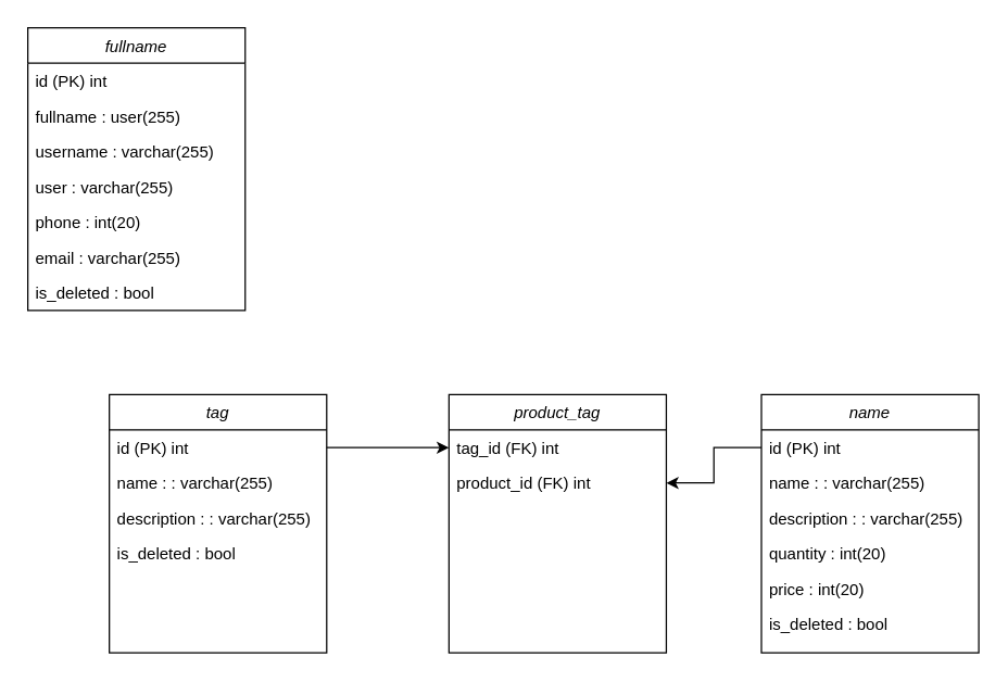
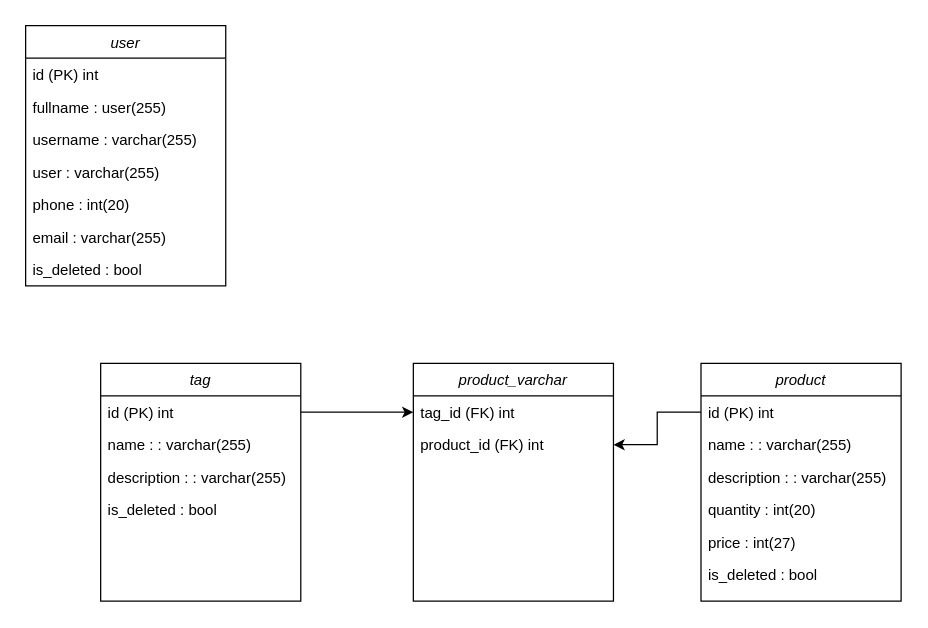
- <mxCell id="2" value="fullname" style="swimlane;fontStyle=2;align=center;verticalAlign=top;childLayout=stackLayout;horizontal=1;startSize=26;horizontalStack=0;resizeParent=1;resizeLast=0;collapsible=1;marginBottom=0;rounded=0;shadow=0;strokeWidth=1;" parent="1" vertex="1"><mxGeometry x="20" y="20" width="160" height="208" as="geometry"><mxRectangle x="230" y="140" width="160" height="26" as="alternateBounds" /></mxGeometry></mxCell>
+ <mxCell id="2" value="user" style="swimlane;fontStyle=2;align=center;verticalAlign=top;childLayout=stackLayout;horizontal=1;startSize=26;horizontalStack=0;resizeParent=1;resizeLast=0;collapsible=1;marginBottom=0;rounded=0;shadow=0;strokeWidth=1;" parent="1" vertex="1"><mxGeometry x="20" y="20" width="160" height="208" as="geometry"><mxRectangle x="230" y="140" width="160" height="26" as="alternateBounds" /></mxGeometry></mxCell>
- <mxCell id="15" value="product_tag" style="swimlane;fontStyle=2;align=center;verticalAlign=top;childLayout=stackLayout;horizontal=1;startSize=26;horizontalStack=0;resizeParent=1;resizeLast=0;collapsible=1;marginBottom=0;rounded=0;shadow=0;strokeWidth=1;" vertex="1" parent="1"><mxGeometry x="330" y="290" width="160" height="190" as="geometry"><mxRectangle x="230" y="140" width="160" height="26" as="alternateBounds" /></mxGeometry></mxCell>
+ <mxCell id="15" value="product_varchar" style="swimlane;fontStyle=2;align=center;verticalAlign=top;childLayout=stackLayout;horizontal=1;startSize=26;horizontalStack=0;resizeParent=1;resizeLast=0;collapsible=1;marginBottom=0;rounded=0;shadow=0;strokeWidth=1;" vertex="1" parent="1"><mxGeometry x="330" y="290" width="160" height="190" as="geometry"><mxRectangle x="230" y="140" width="160" height="26" as="alternateBounds" /></mxGeometry></mxCell>
- <mxCell id="18" value="name" style="swimlane;fontStyle=2;align=center;verticalAlign=top;childLayout=stackLayout;horizontal=1;startSize=26;horizontalStack=0;resizeParent=1;resizeLast=0;collapsible=1;marginBottom=0;rounded=0;shadow=0;strokeWidth=1;" vertex="1" parent="1"><mxGeometry x="560" y="290" width="160" height="190" as="geometry"><mxRectangle x="230" y="140" width="160" height="26" as="alternateBounds" /></mxGeometry></mxCell>
+ <mxCell id="18" value="product" style="swimlane;fontStyle=2;align=center;verticalAlign=top;childLayout=stackLayout;horizontal=1;startSize=26;horizontalStack=0;resizeParent=1;resizeLast=0;collapsible=1;marginBottom=0;rounded=0;shadow=0;strokeWidth=1;" vertex="1" parent="1"><mxGeometry x="560" y="290" width="160" height="190" as="geometry"><mxRectangle x="230" y="140" width="160" height="26" as="alternateBounds" /></mxGeometry></mxCell>
- <mxCell id="23" value="price : int(20)" style="text;align=left;verticalAlign=top;spacingLeft=4;spacingRight=4;overflow=hidden;rotatable=0;points=[[0,0.5],[1,0.5]];portConstraint=eastwest;rounded=0;shadow=0;html=0;" vertex="1" parent="18"><mxGeometry y="130" width="160" height="26" as="geometry" /></mxCell>
+ <mxCell id="23" value="price : int(27)" style="text;align=left;verticalAlign=top;spacingLeft=4;spacingRight=4;overflow=hidden;rotatable=0;points=[[0,0.5],[1,0.5]];portConstraint=eastwest;rounded=0;shadow=0;html=0;" vertex="1" parent="18"><mxGeometry y="130" width="160" height="26" as="geometry" /></mxCell>
